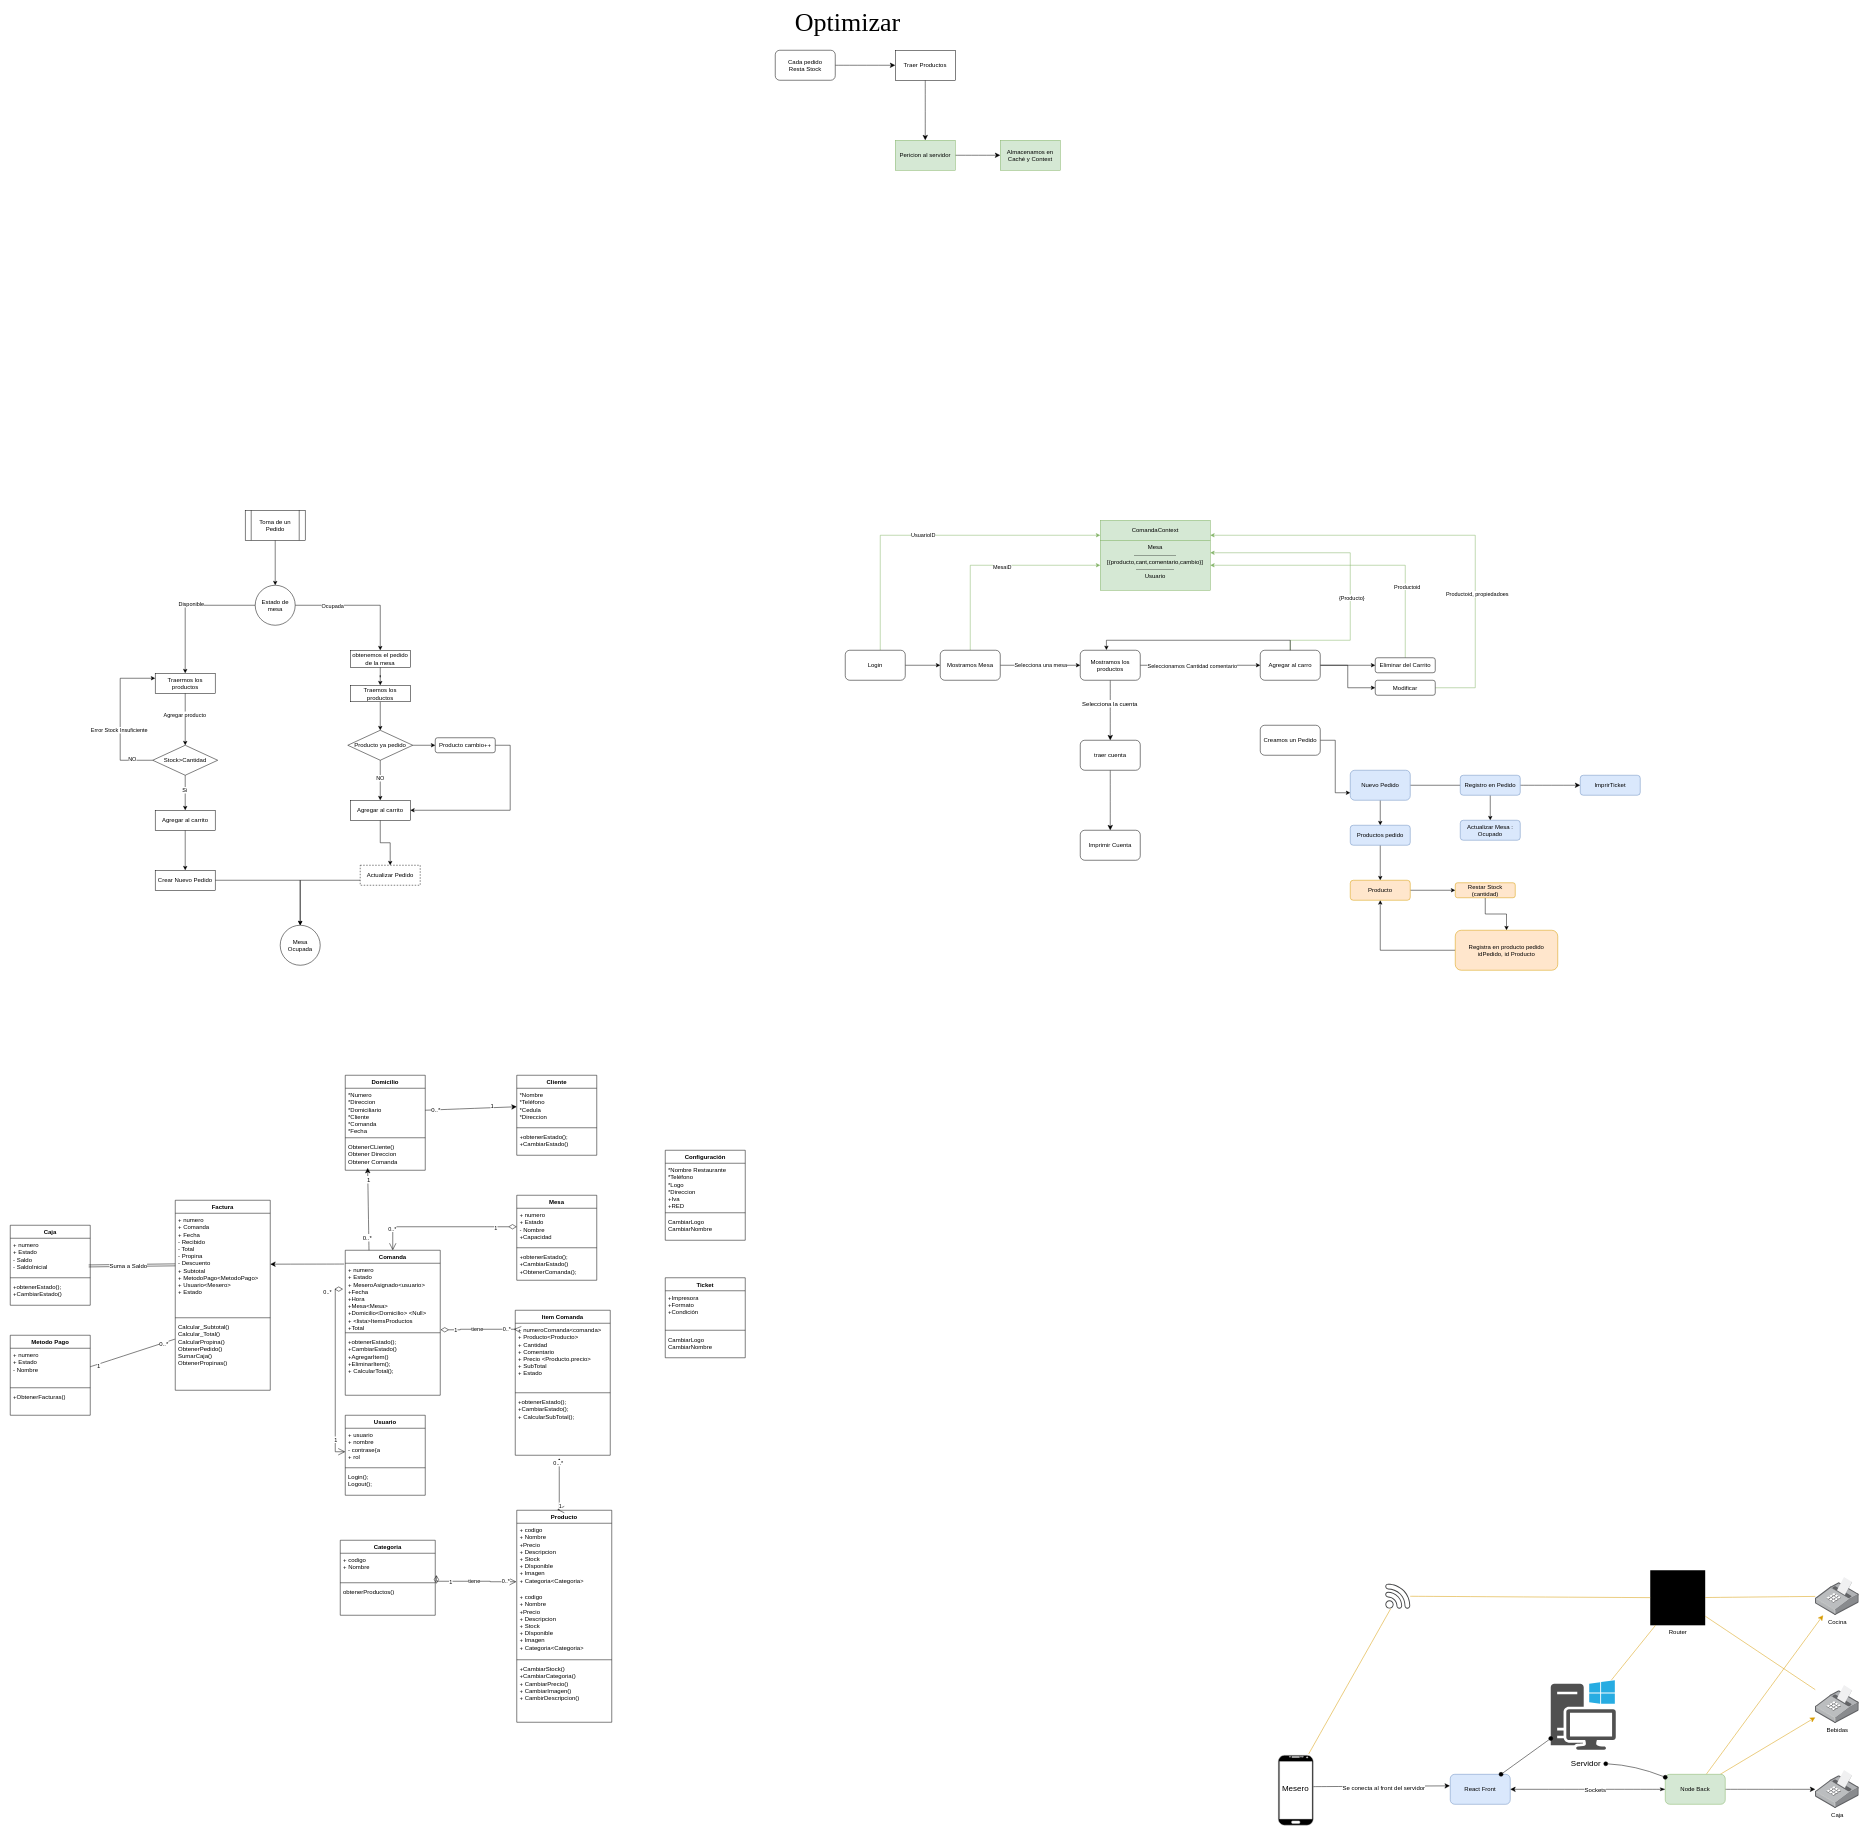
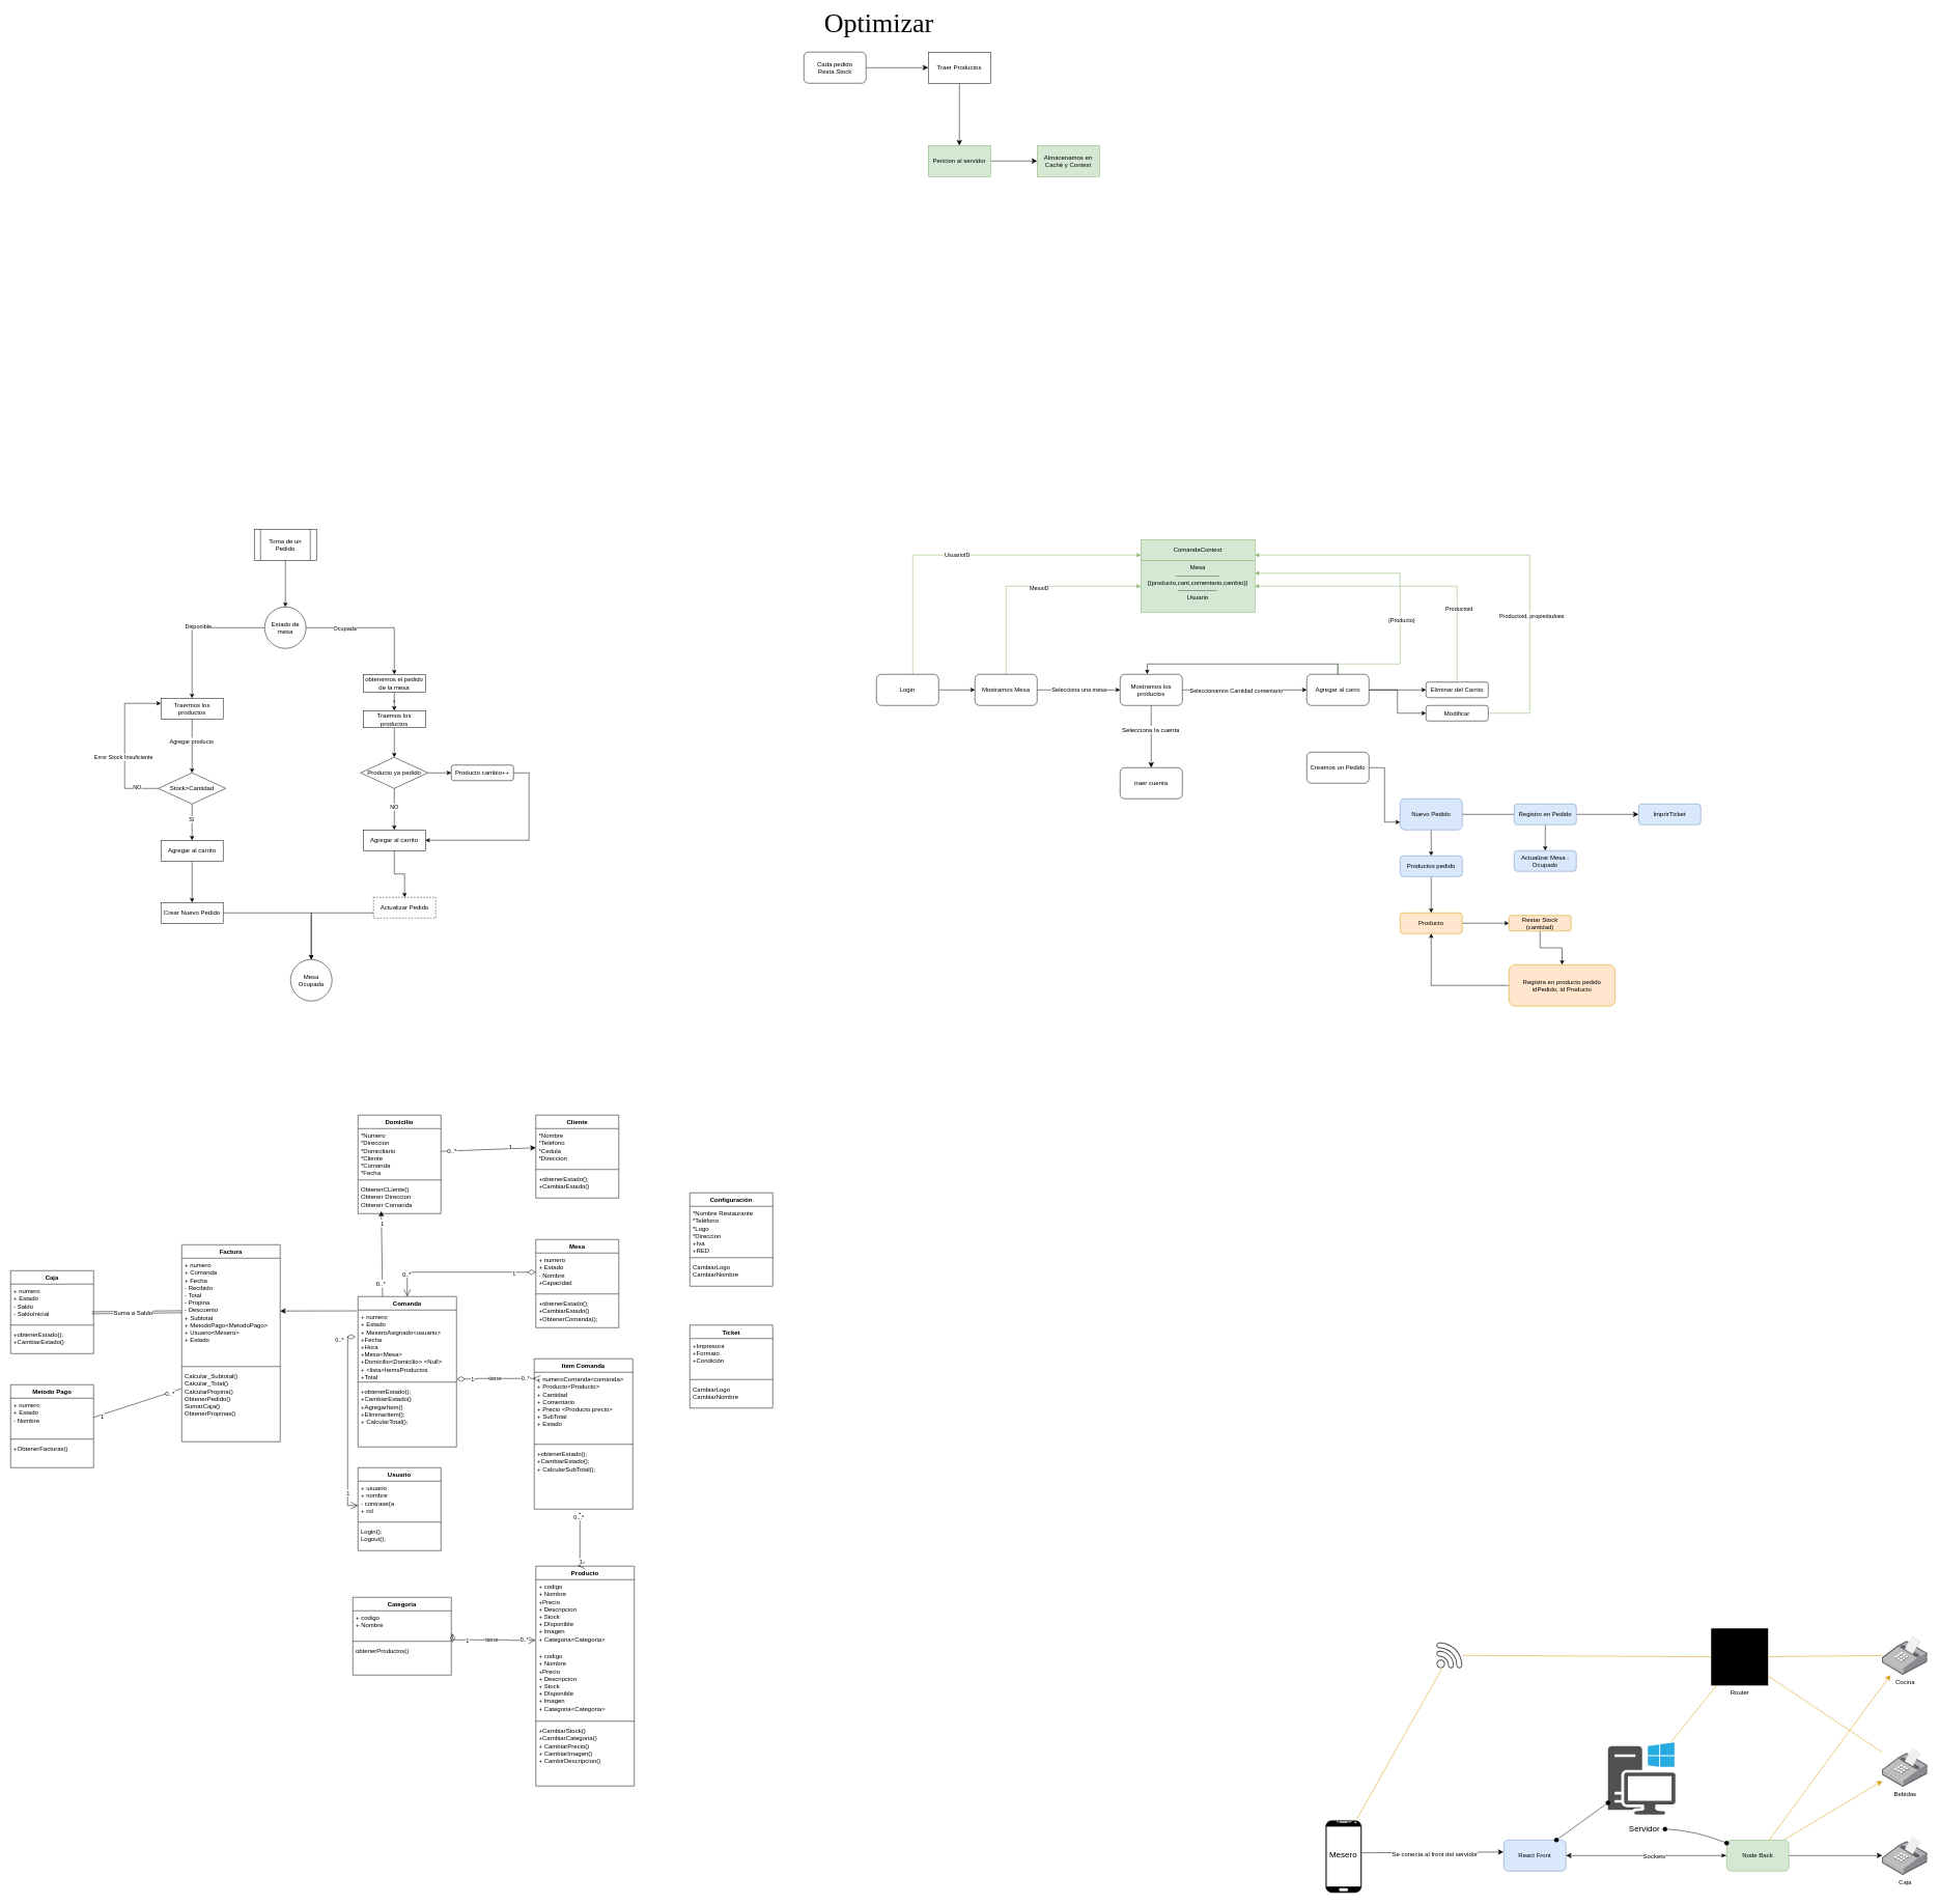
- <mxCell id="192" value="" style="edgeStyle=none;curved=1;rounded=0;orthogonalLoop=1;jettySize=auto;html=1;fontSize=12;startSize=8;endSize=8;" parent="1" source="193" target="194" edge="1"><mxGeometry relative="1" as="geometry" /></mxCell>
- <mxCell id="194" value="Imprimir Cuenta" style="rounded=1;whiteSpace=wrap;html=1;" parent="1" vertex="1"><mxGeometry x="2160" y="1660" width="120" height="60" as="geometry" /></mxCell>
